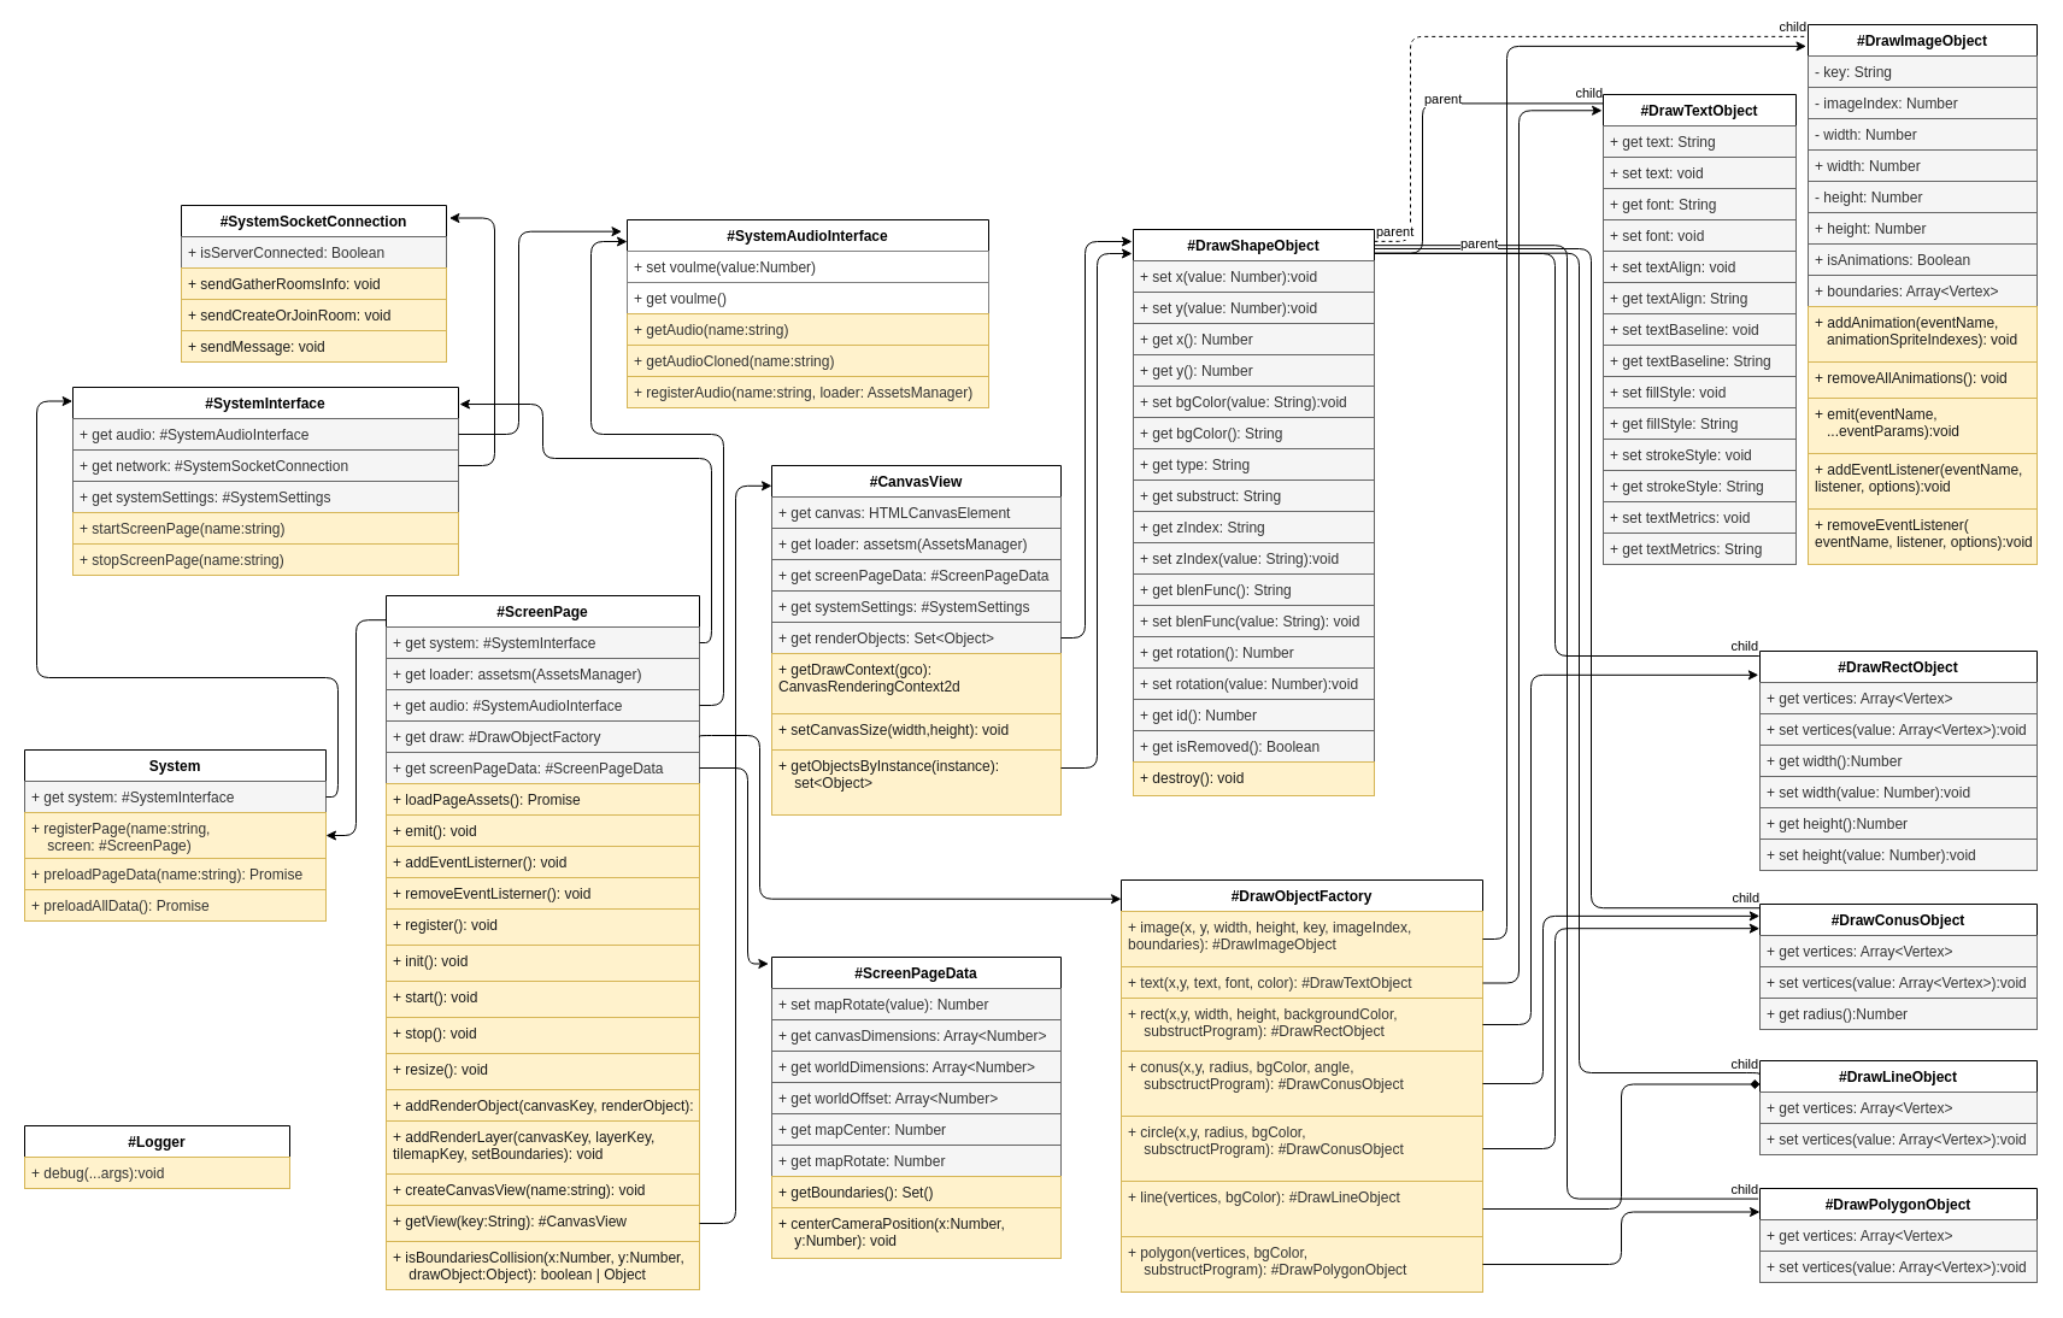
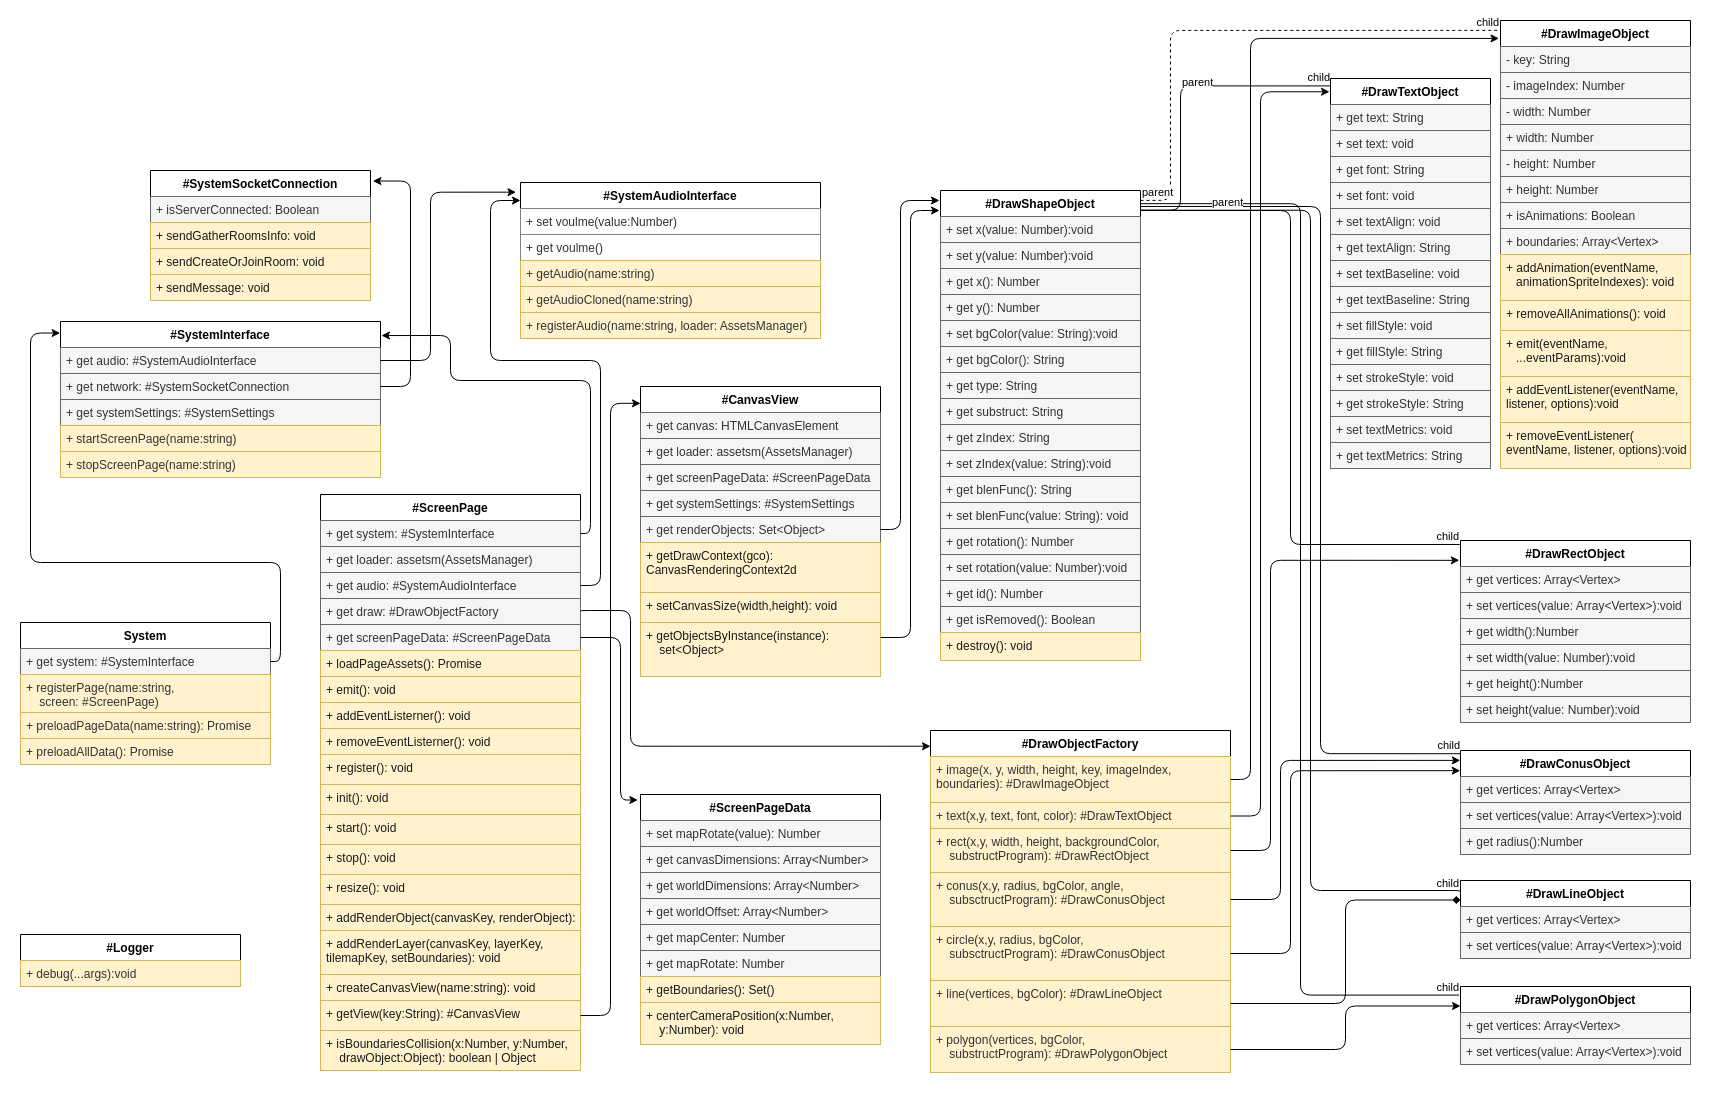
- <mxCell id="132" value="" style="edgeStyle=orthogonalEdgeStyle;html=1;exitX=0.001;exitY=0.035;exitDx=0;exitDy=0;exitPerimeter=0;entryX=1;entryY=0.5;entryDx=0;entryDy=0;" parent="1" source="32" target="21" edge="1"><mxGeometry relative="1" as="geometry" /></mxCell>
